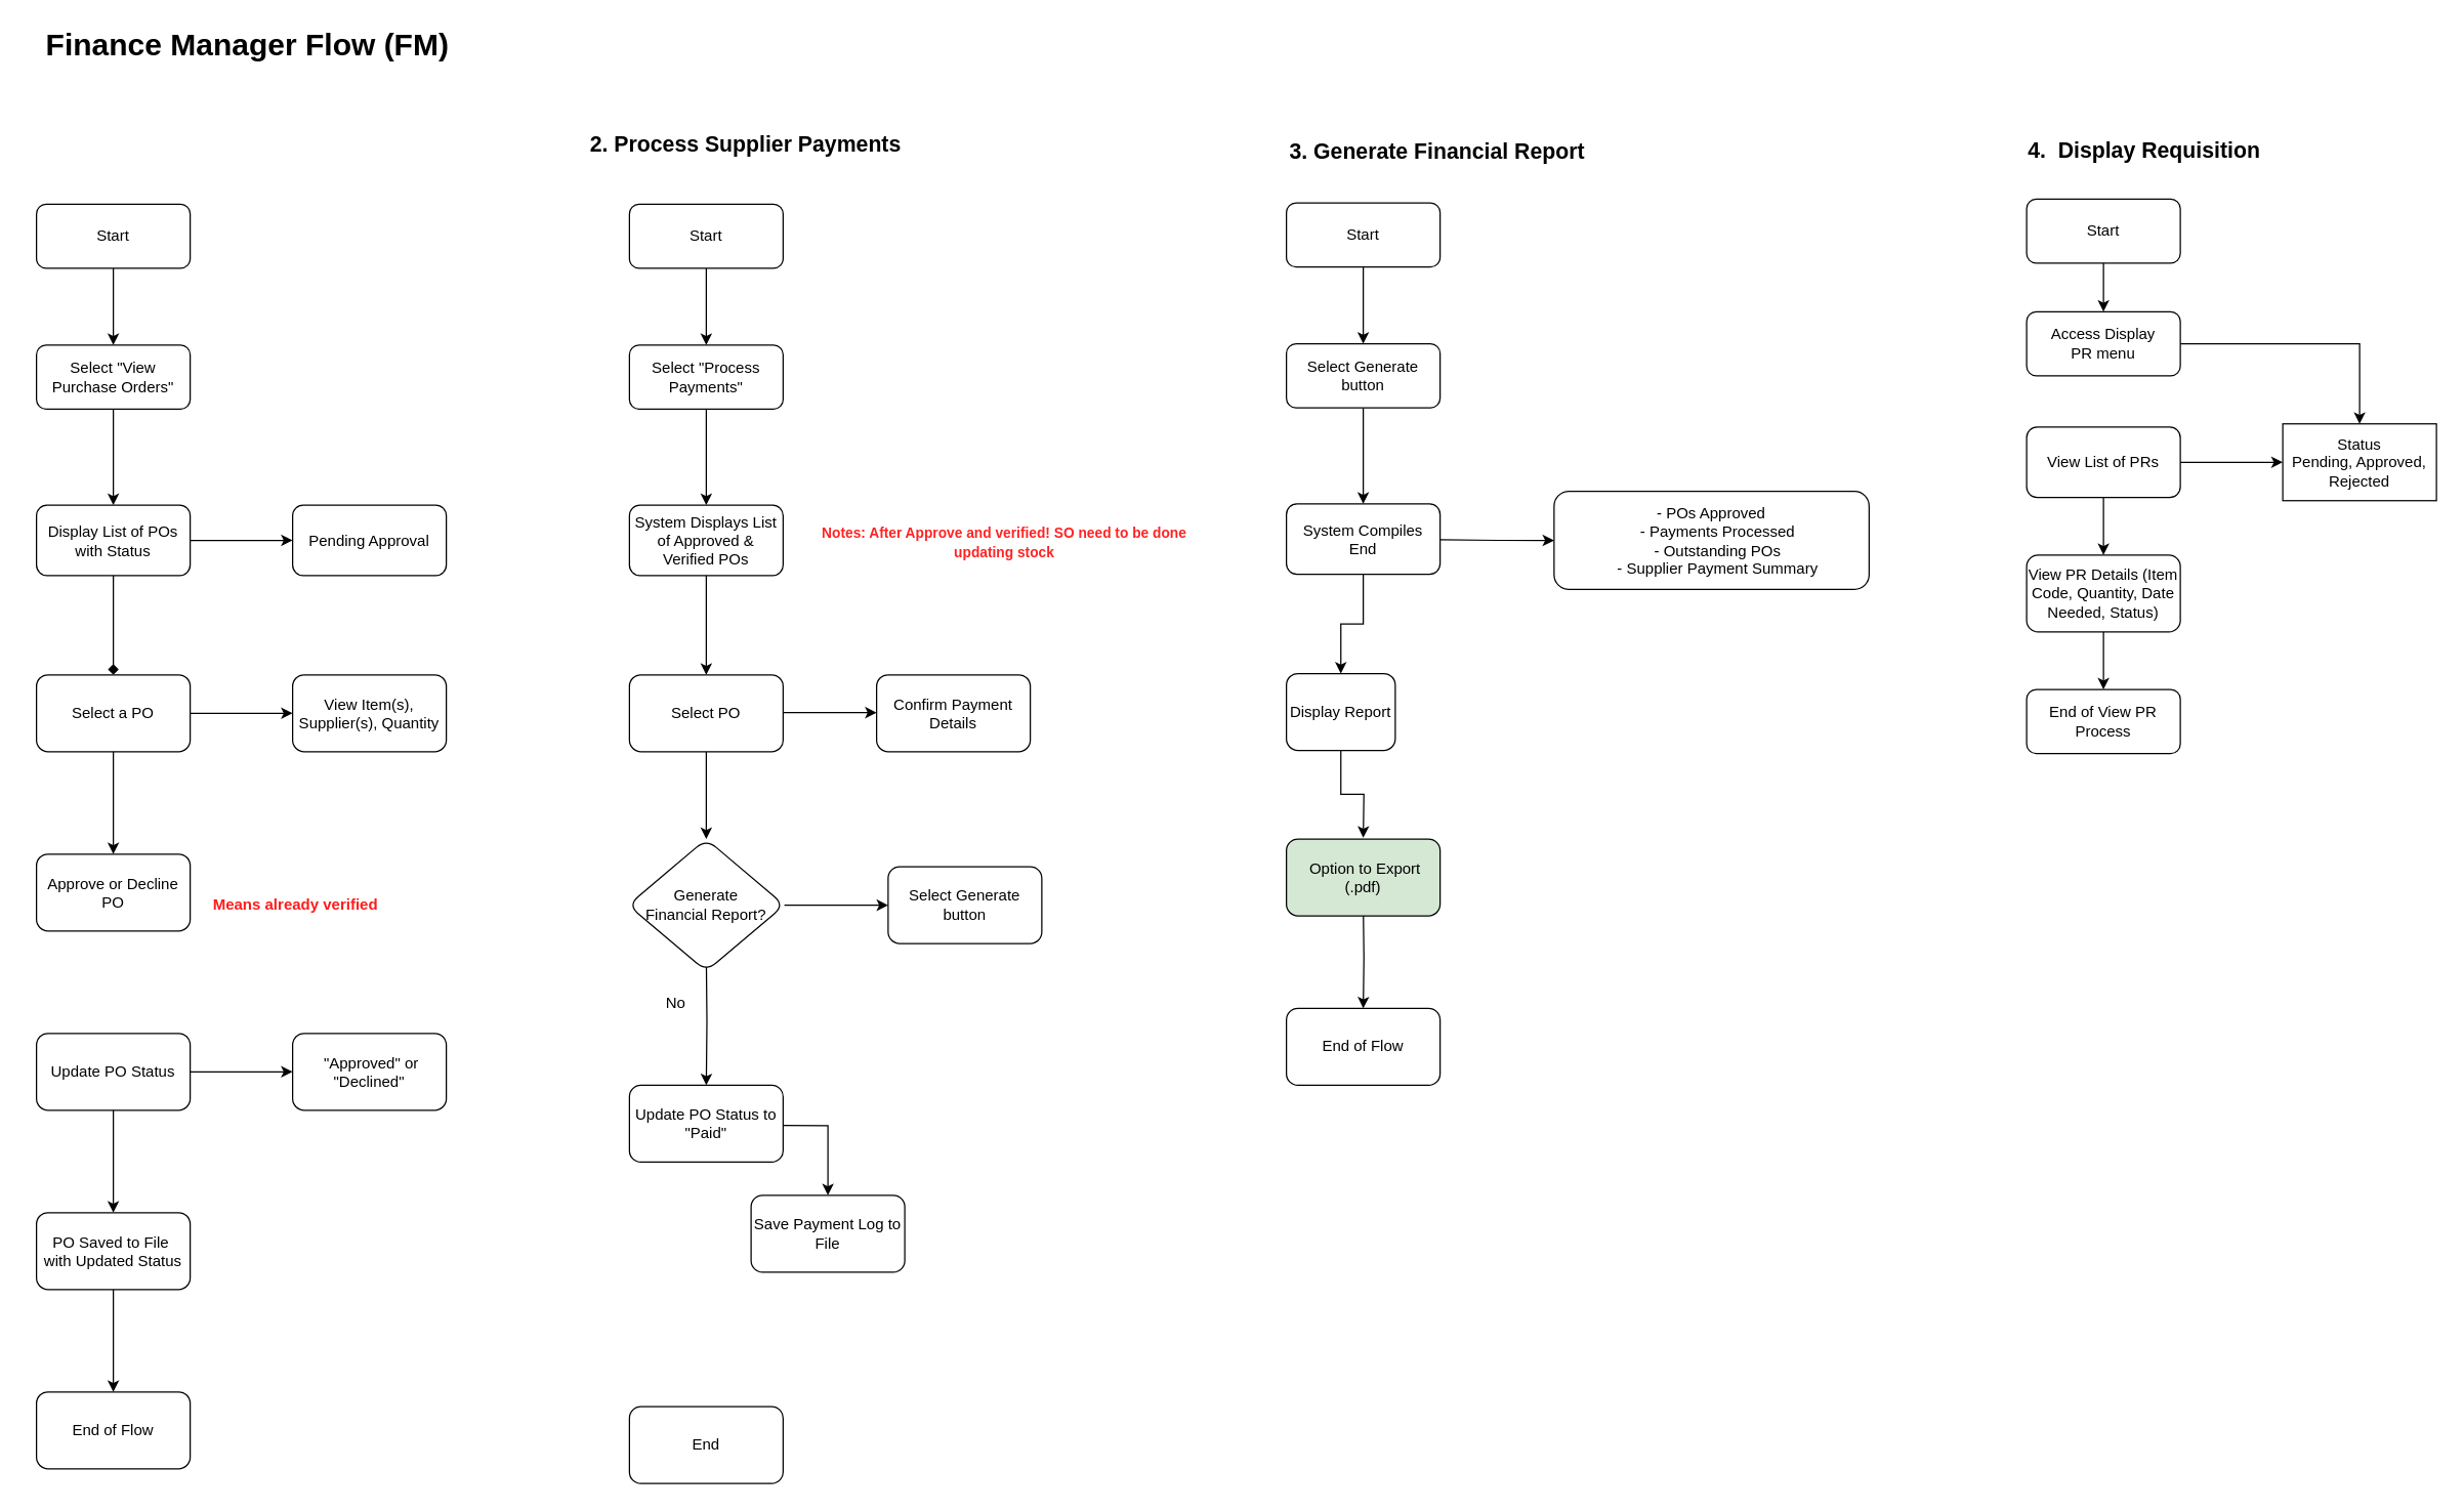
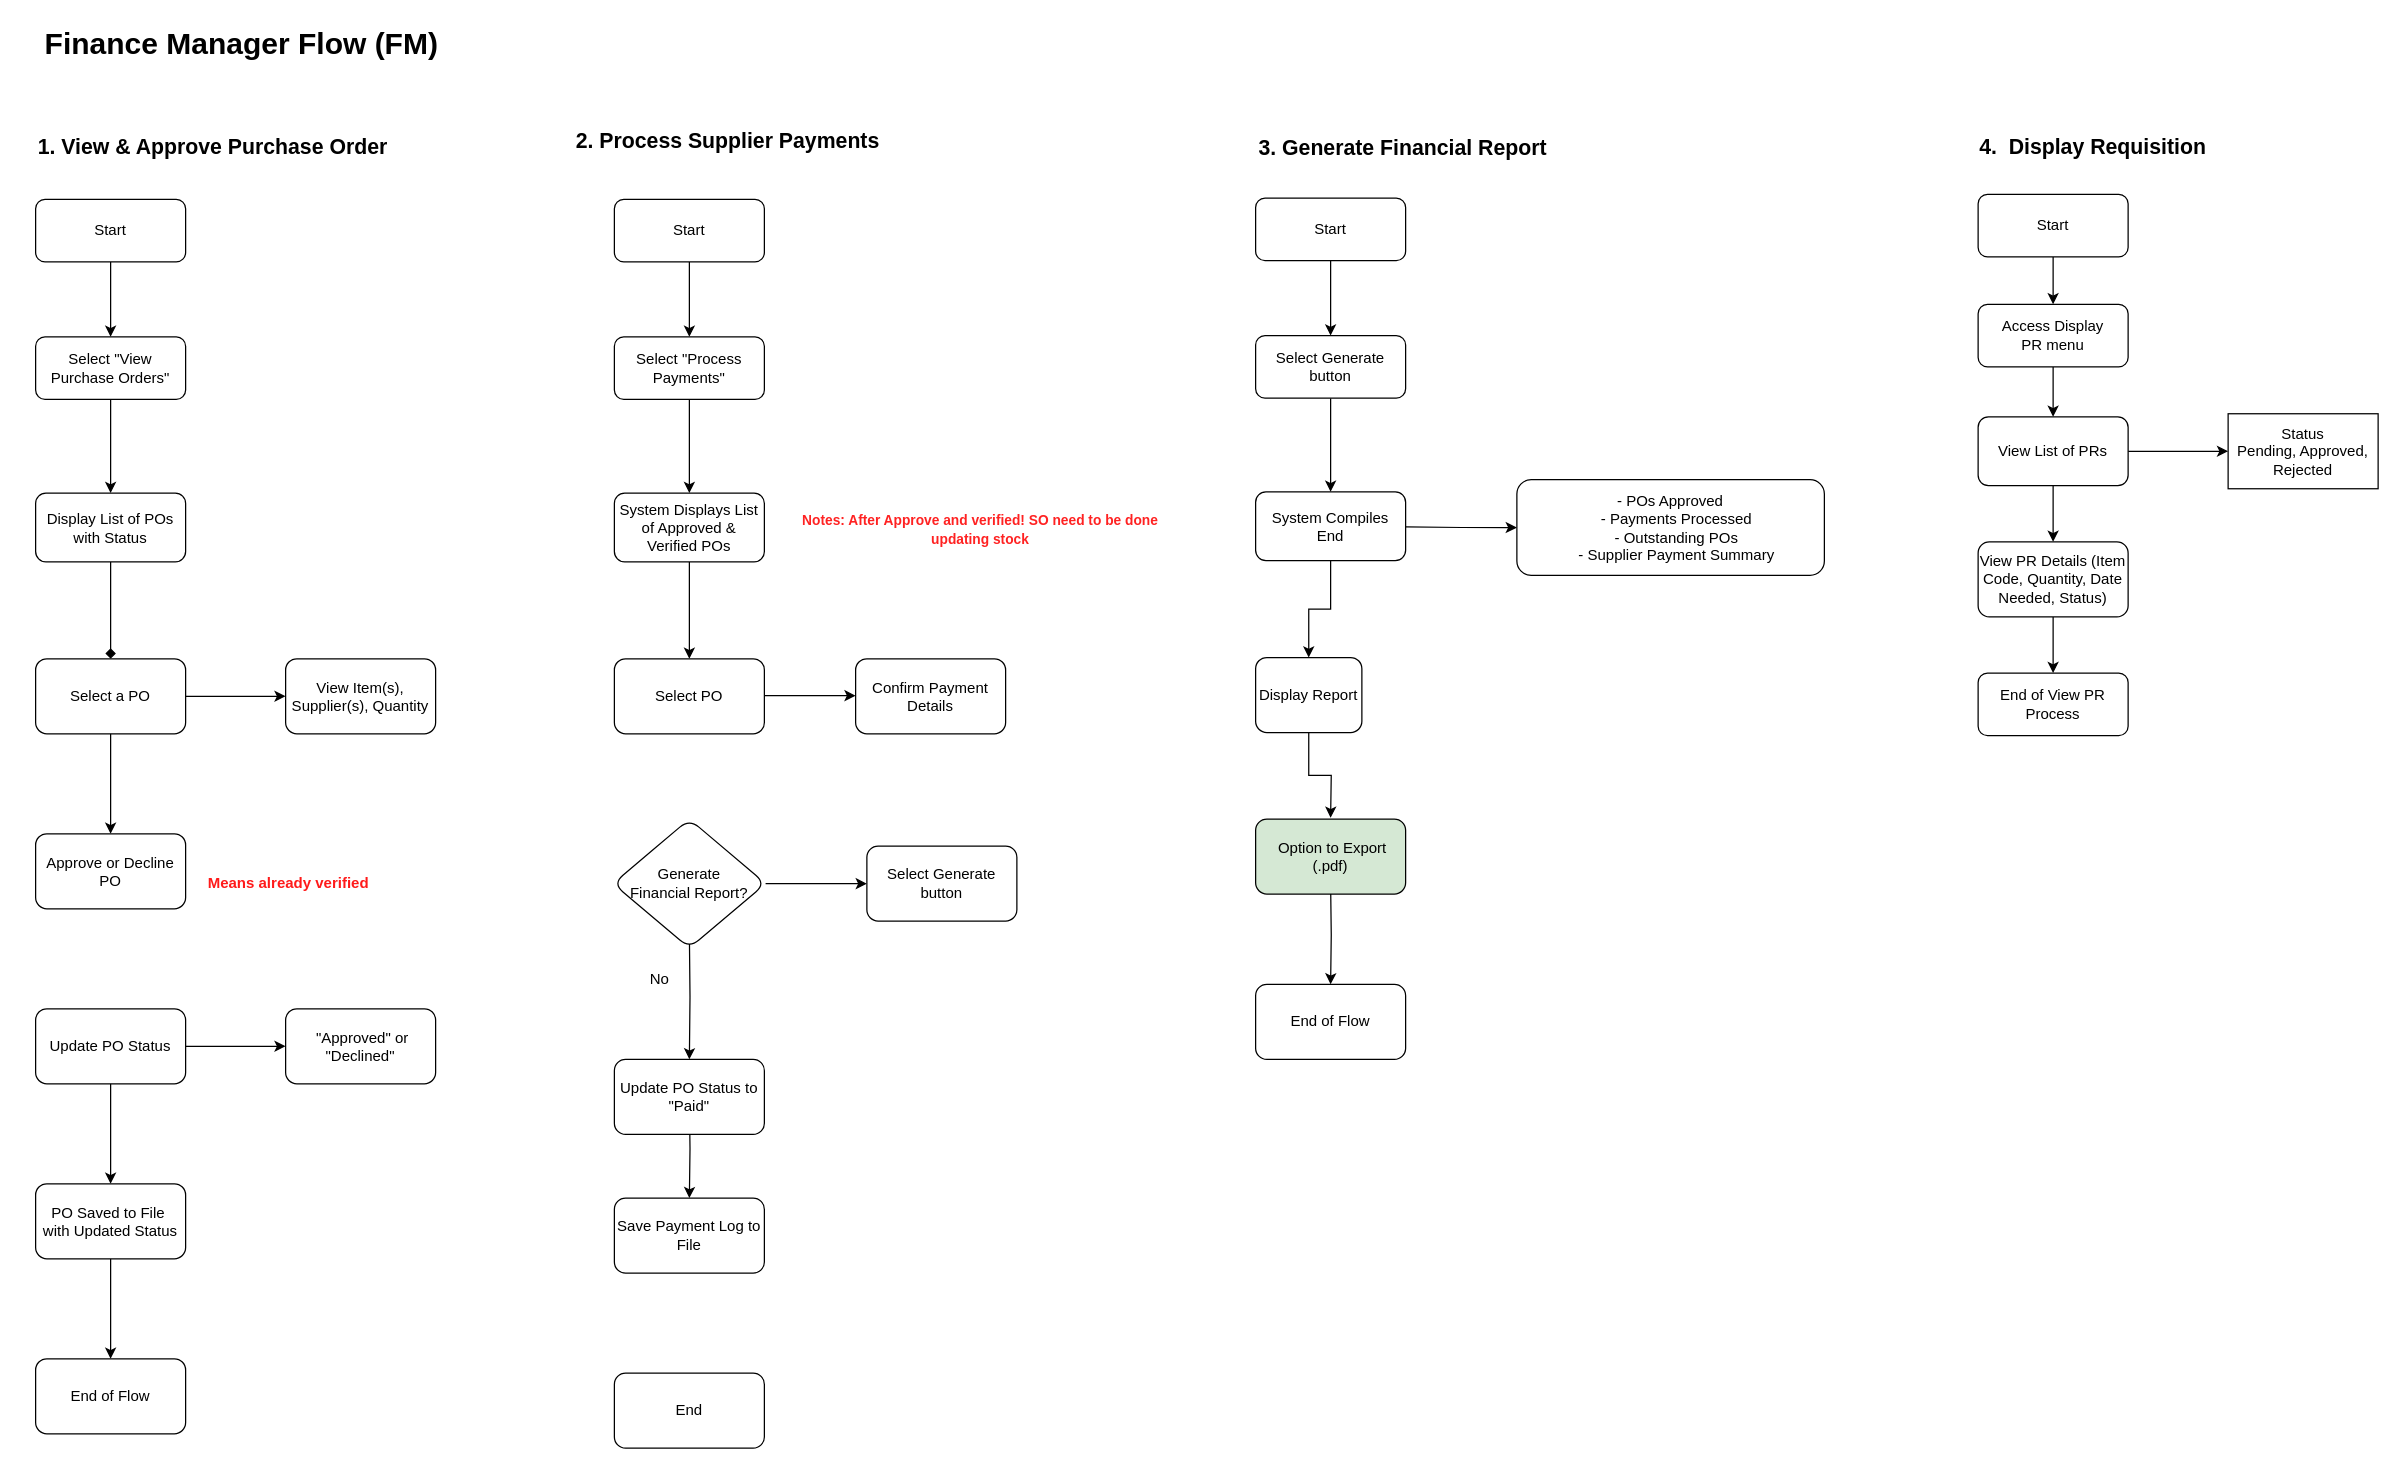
+ <mxCell id="3" value="1. View &amp;amp; Approve Purchase Order" style="text;html=1;align=center;verticalAlign=middle;whiteSpace=wrap;rounded=0;fontSize=17;fontStyle=1" parent="1" vertex="1"><mxGeometry x="20" y="103" width="300" height="30" as="geometry" /></mxCell>
- <mxCell id="15" value="" style="edgeStyle=orthogonalEdgeStyle;rounded=0;orthogonalLoop=1;jettySize=auto;html=1;" parent="1" source="16" target="23" edge="1"><mxGeometry relative="1" as="geometry" /></mxCell>
+ <mxCell id="15" value="" style="edgeStyle=orthogonalEdgeStyle;rounded=0;orthogonalLoop=1;jettySize=auto;html=1;" parent="1" source="16" target="19" edge="1"><mxGeometry relative="1" as="geometry" /></mxCell>
- <mxCell id="8" value="" style="edgeStyle=orthogonalEdgeStyle;rounded=0;orthogonalLoop=1;jettySize=auto;html=1;" parent="1" source="10" target="11" edge="1"><mxGeometry relative="1" as="geometry" /></mxCell>
- <mxCell id="11" value="Pending Approval" style="whiteSpace=wrap;html=1;rounded=1;" parent="1" vertex="1"><mxGeometry x="228" y="394" width="120" height="55" as="geometry" /></mxCell>
- <mxCell id="43" value="" style="edgeStyle=orthogonalEdgeStyle;rounded=0;orthogonalLoop=1;jettySize=auto;html=1;" parent="1" source="44" target="54" edge="1"><mxGeometry relative="1" as="geometry" /></mxCell>
- <mxCell id="46" value="Save Payment Log to File" style="whiteSpace=wrap;html=1;rounded=1;" parent="1" vertex="1"><mxGeometry x="586" y="933" width="120" height="60" as="geometry" /></mxCell>
+ <mxCell id="46" value="Save Payment Log to File" style="whiteSpace=wrap;html=1;rounded=1;" parent="1" vertex="1"><mxGeometry x="491" y="958" width="120" height="60" as="geometry" /></mxCell>
